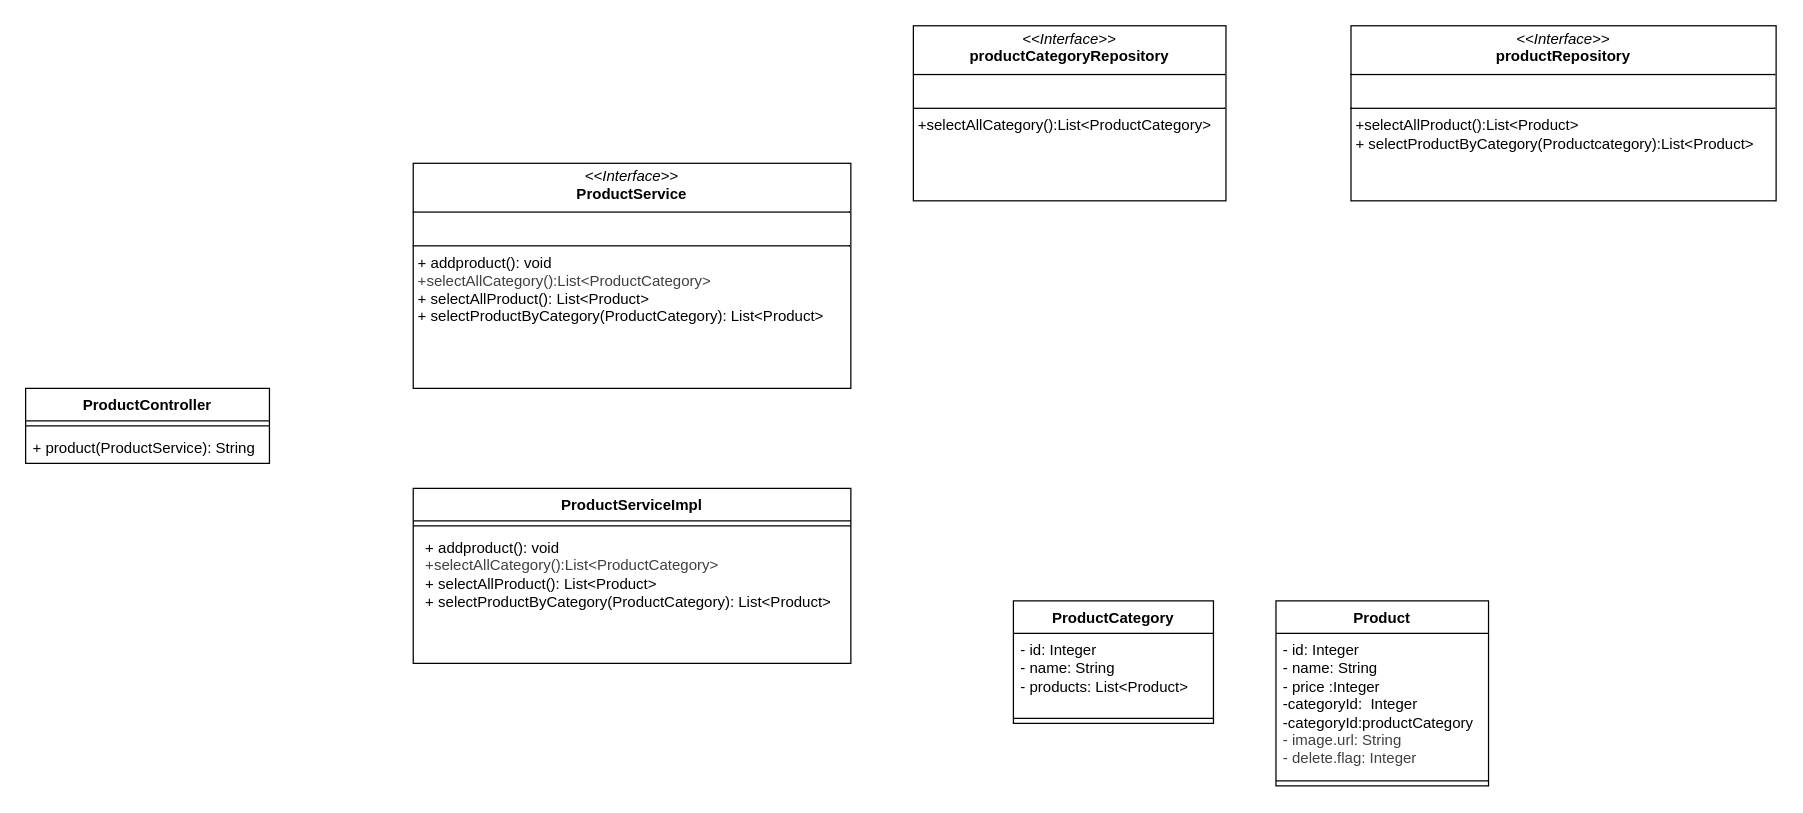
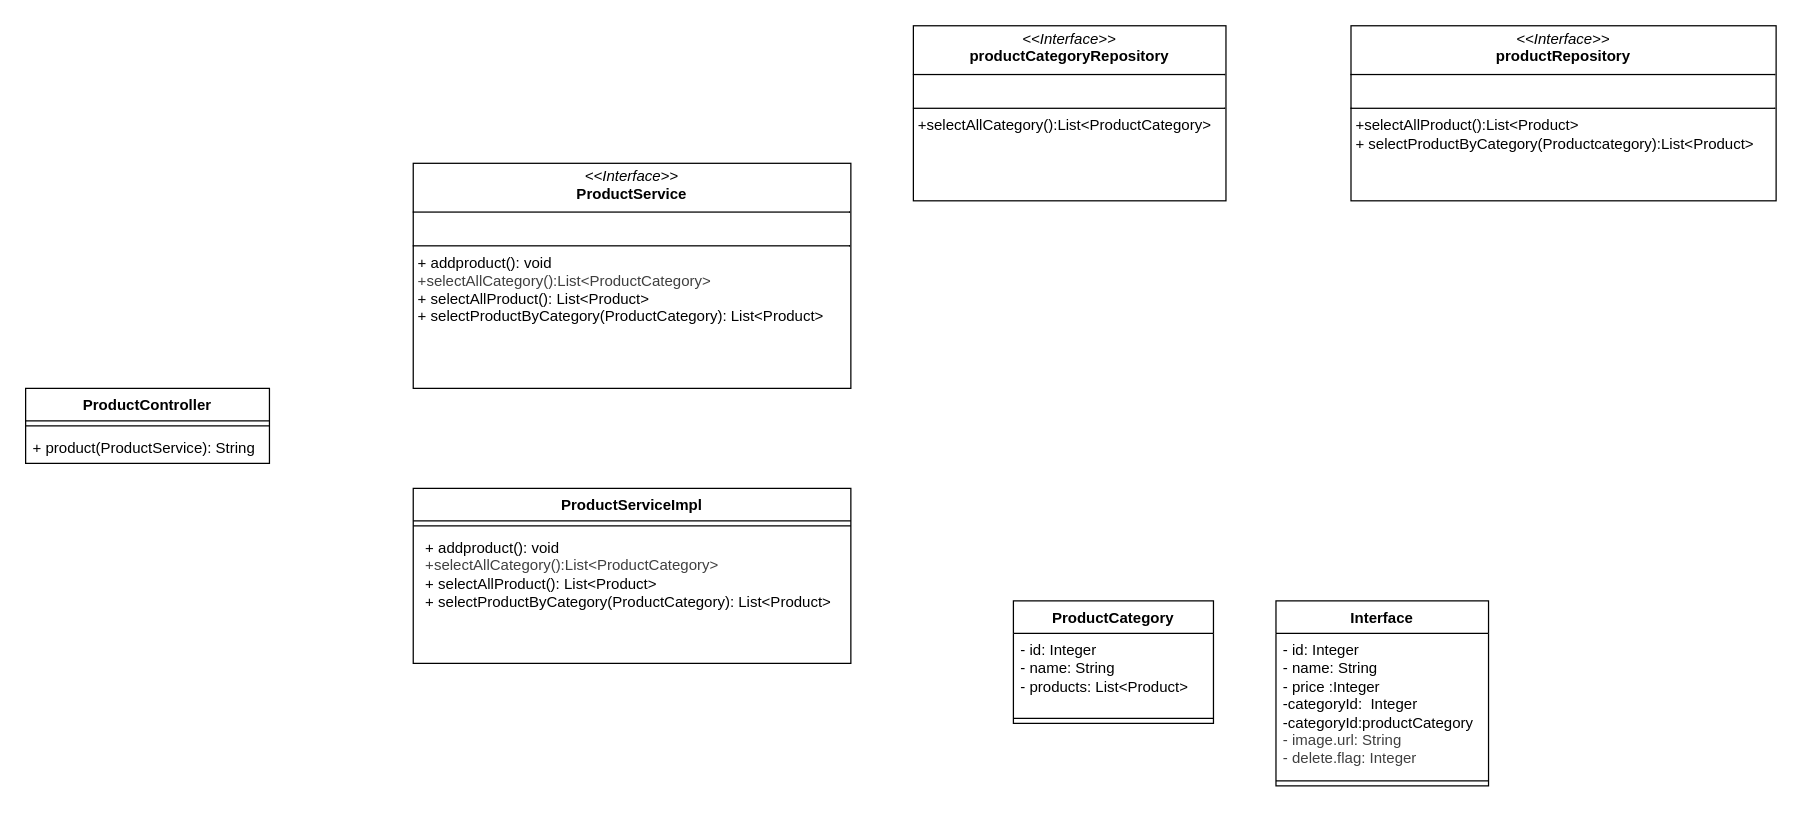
- <mxCell id="7" value="Product" style="swimlane;fontStyle=1;align=center;verticalAlign=top;childLayout=stackLayout;horizontal=1;startSize=26;horizontalStack=0;resizeParent=1;resizeParentMax=0;resizeLast=0;collapsible=1;marginBottom=0;whiteSpace=wrap;html=1;" parent="1" vertex="1"><mxGeometry x="1020" y="480" width="170" height="148" as="geometry" /></mxCell>
+ <mxCell id="7" value="Interface" style="swimlane;fontStyle=1;align=center;verticalAlign=top;childLayout=stackLayout;horizontal=1;startSize=26;horizontalStack=0;resizeParent=1;resizeParentMax=0;resizeLast=0;collapsible=1;marginBottom=0;whiteSpace=wrap;html=1;" parent="1" vertex="1"><mxGeometry x="1020" y="480" width="170" height="148" as="geometry" /></mxCell>
